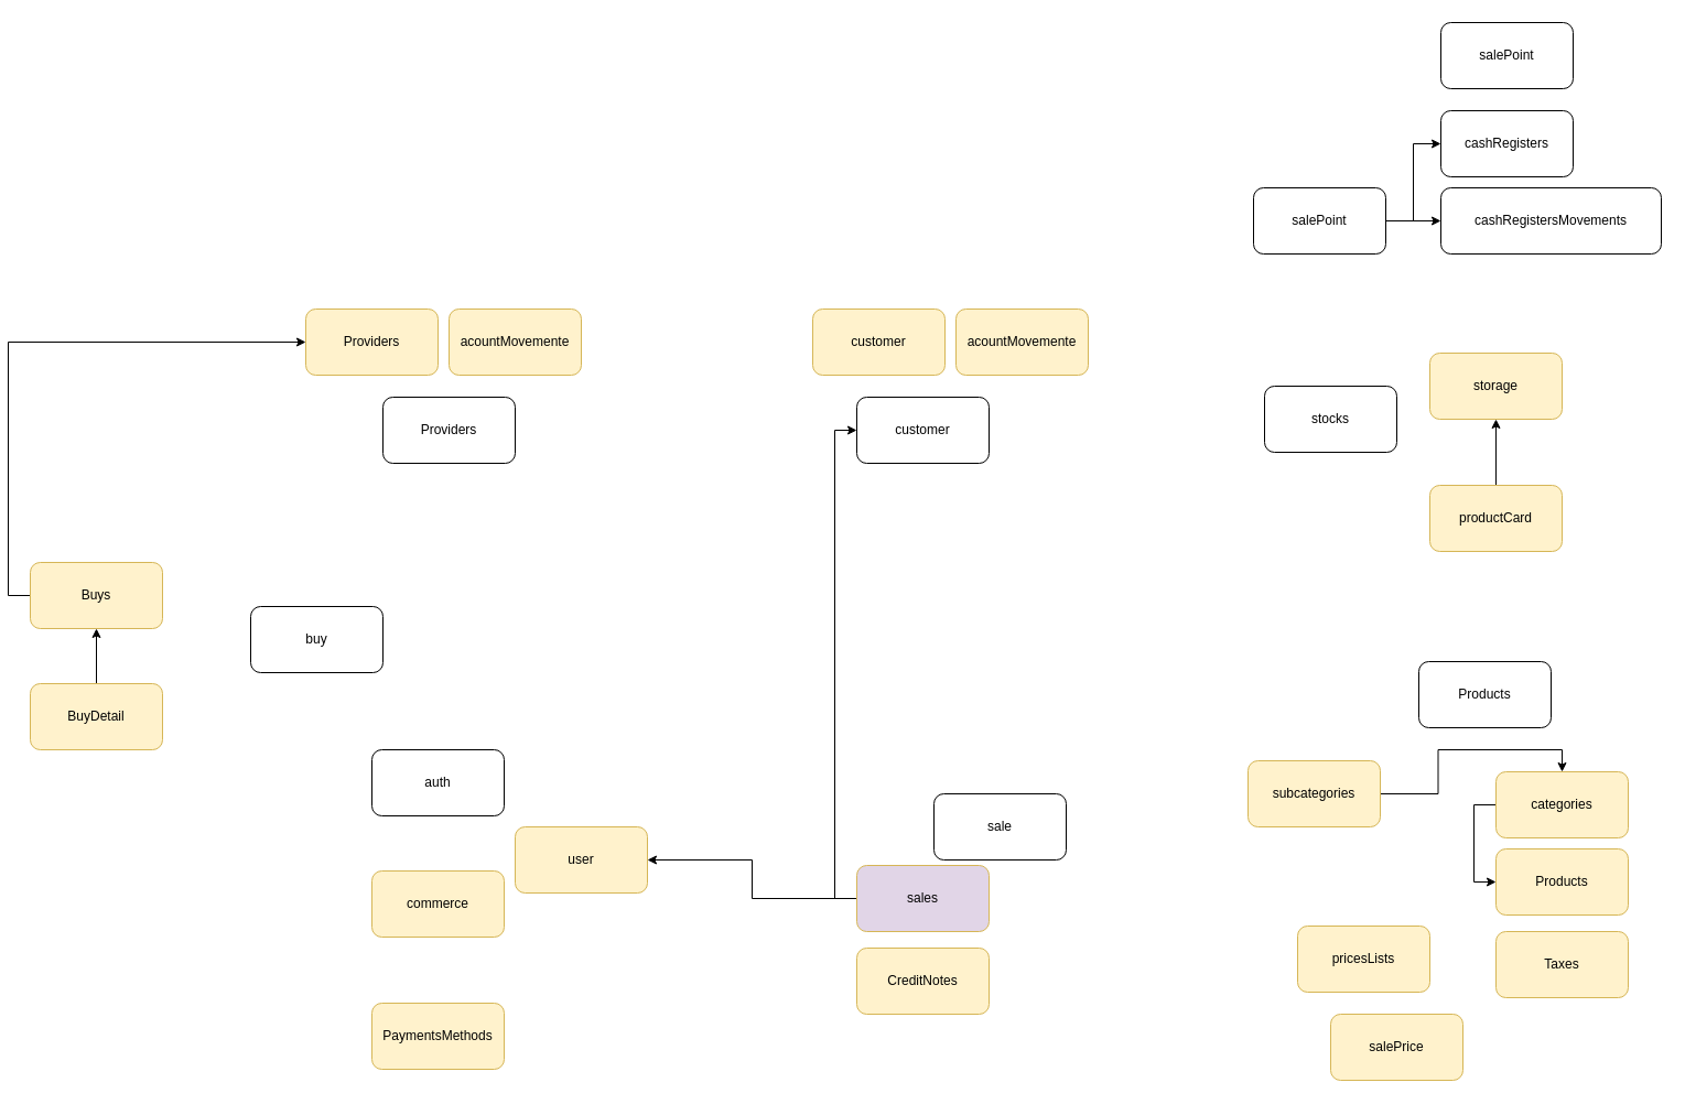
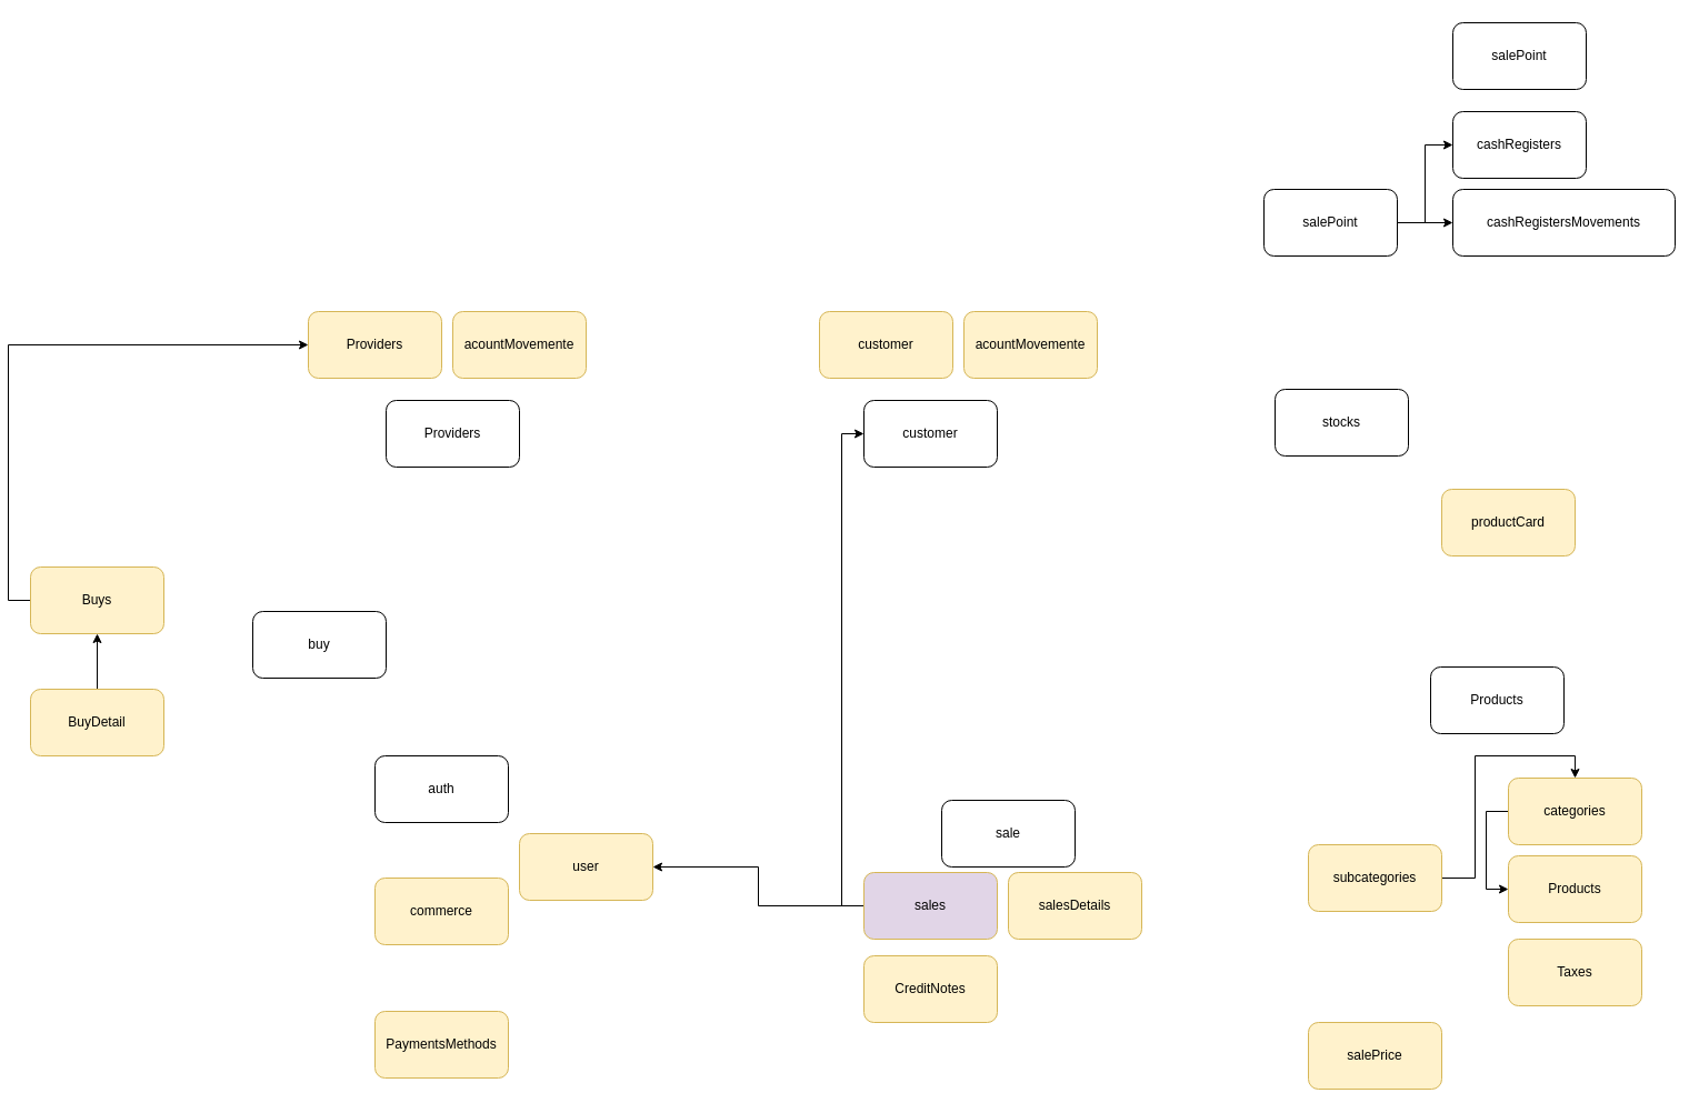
- <mxCell id="8" value="storage" style="rounded=1;whiteSpace=wrap;html=1;fillColor=#fff2cc;strokeColor=#d6b656;" vertex="1" parent="1"><mxGeometry x="1290" y="320" width="120" height="60" as="geometry" /></mxCell>
- <mxCell id="20" style="edgeStyle=orthogonalEdgeStyle;rounded=0;orthogonalLoop=1;jettySize=auto;html=1;exitX=0.5;exitY=0;exitDx=0;exitDy=0;entryX=0.5;entryY=1;entryDx=0;entryDy=0;" edge="1" parent="1" source="21" target="8"><mxGeometry relative="1" as="geometry" /></mxCell>
- <mxCell id="15" value="subcategories" style="rounded=1;whiteSpace=wrap;html=1;fillColor=#fff2cc;strokeColor=#d6b656;" vertex="1" parent="1"><mxGeometry x="1125" y="690" width="120" height="60" as="geometry" /></mxCell>
+ <mxCell id="15" value="subcategories" style="rounded=1;whiteSpace=wrap;html=1;fillColor=#fff2cc;strokeColor=#d6b656;" vertex="1" parent="1"><mxGeometry x="1170" y="760" width="120" height="60" as="geometry" /></mxCell>
+ <mxCell id="32" value="salesDetails" style="rounded=1;whiteSpace=wrap;html=1;fillColor=#fff2cc;strokeColor=#d6b656;" vertex="1" parent="1"><mxGeometry x="900" y="785" width="120" height="60" as="geometry" /></mxCell>
- <mxCell id="16" value="pricesLists" style="rounded=1;whiteSpace=wrap;html=1;fillColor=#fff2cc;strokeColor=#d6b656;" vertex="1" parent="1"><mxGeometry x="1170" y="840" width="120" height="60" as="geometry" /></mxCell>
- <mxCell id="41" value="salePrice" style="rounded=1;whiteSpace=wrap;html=1;fillColor=#fff2cc;strokeColor=#d6b656;" vertex="1" parent="1"><mxGeometry x="1200" y="920" width="120" height="60" as="geometry" /></mxCell>
+ <mxCell id="41" value="salePrice" style="rounded=1;whiteSpace=wrap;html=1;fillColor=#fff2cc;strokeColor=#d6b656;" vertex="1" parent="1"><mxGeometry x="1170" y="920" width="120" height="60" as="geometry" /></mxCell>
